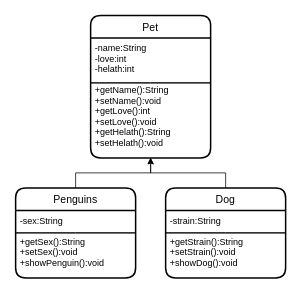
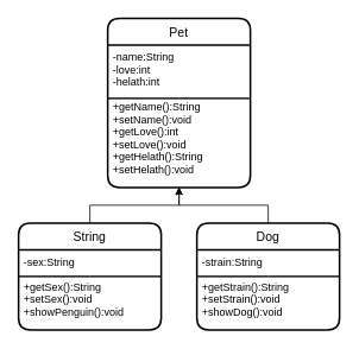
- <mxCell id="10" value="Penguins" style="swimlane;childLayout=stackLayout;horizontal=1;startSize=30;horizontalStack=0;rounded=1;fontSize=14;fontStyle=0;strokeWidth=2;resizeParent=0;resizeLast=1;shadow=0;dashed=0;align=center;" parent="1" vertex="1"><mxGeometry x="20" y="250" width="160" height="120" as="geometry" /></mxCell>
+ <mxCell id="10" value="String" style="swimlane;childLayout=stackLayout;horizontal=1;startSize=30;horizontalStack=0;rounded=1;fontSize=14;fontStyle=0;strokeWidth=2;resizeParent=0;resizeLast=1;shadow=0;dashed=0;align=center;" parent="1" vertex="1"><mxGeometry x="20" y="250" width="160" height="120" as="geometry" /></mxCell>
